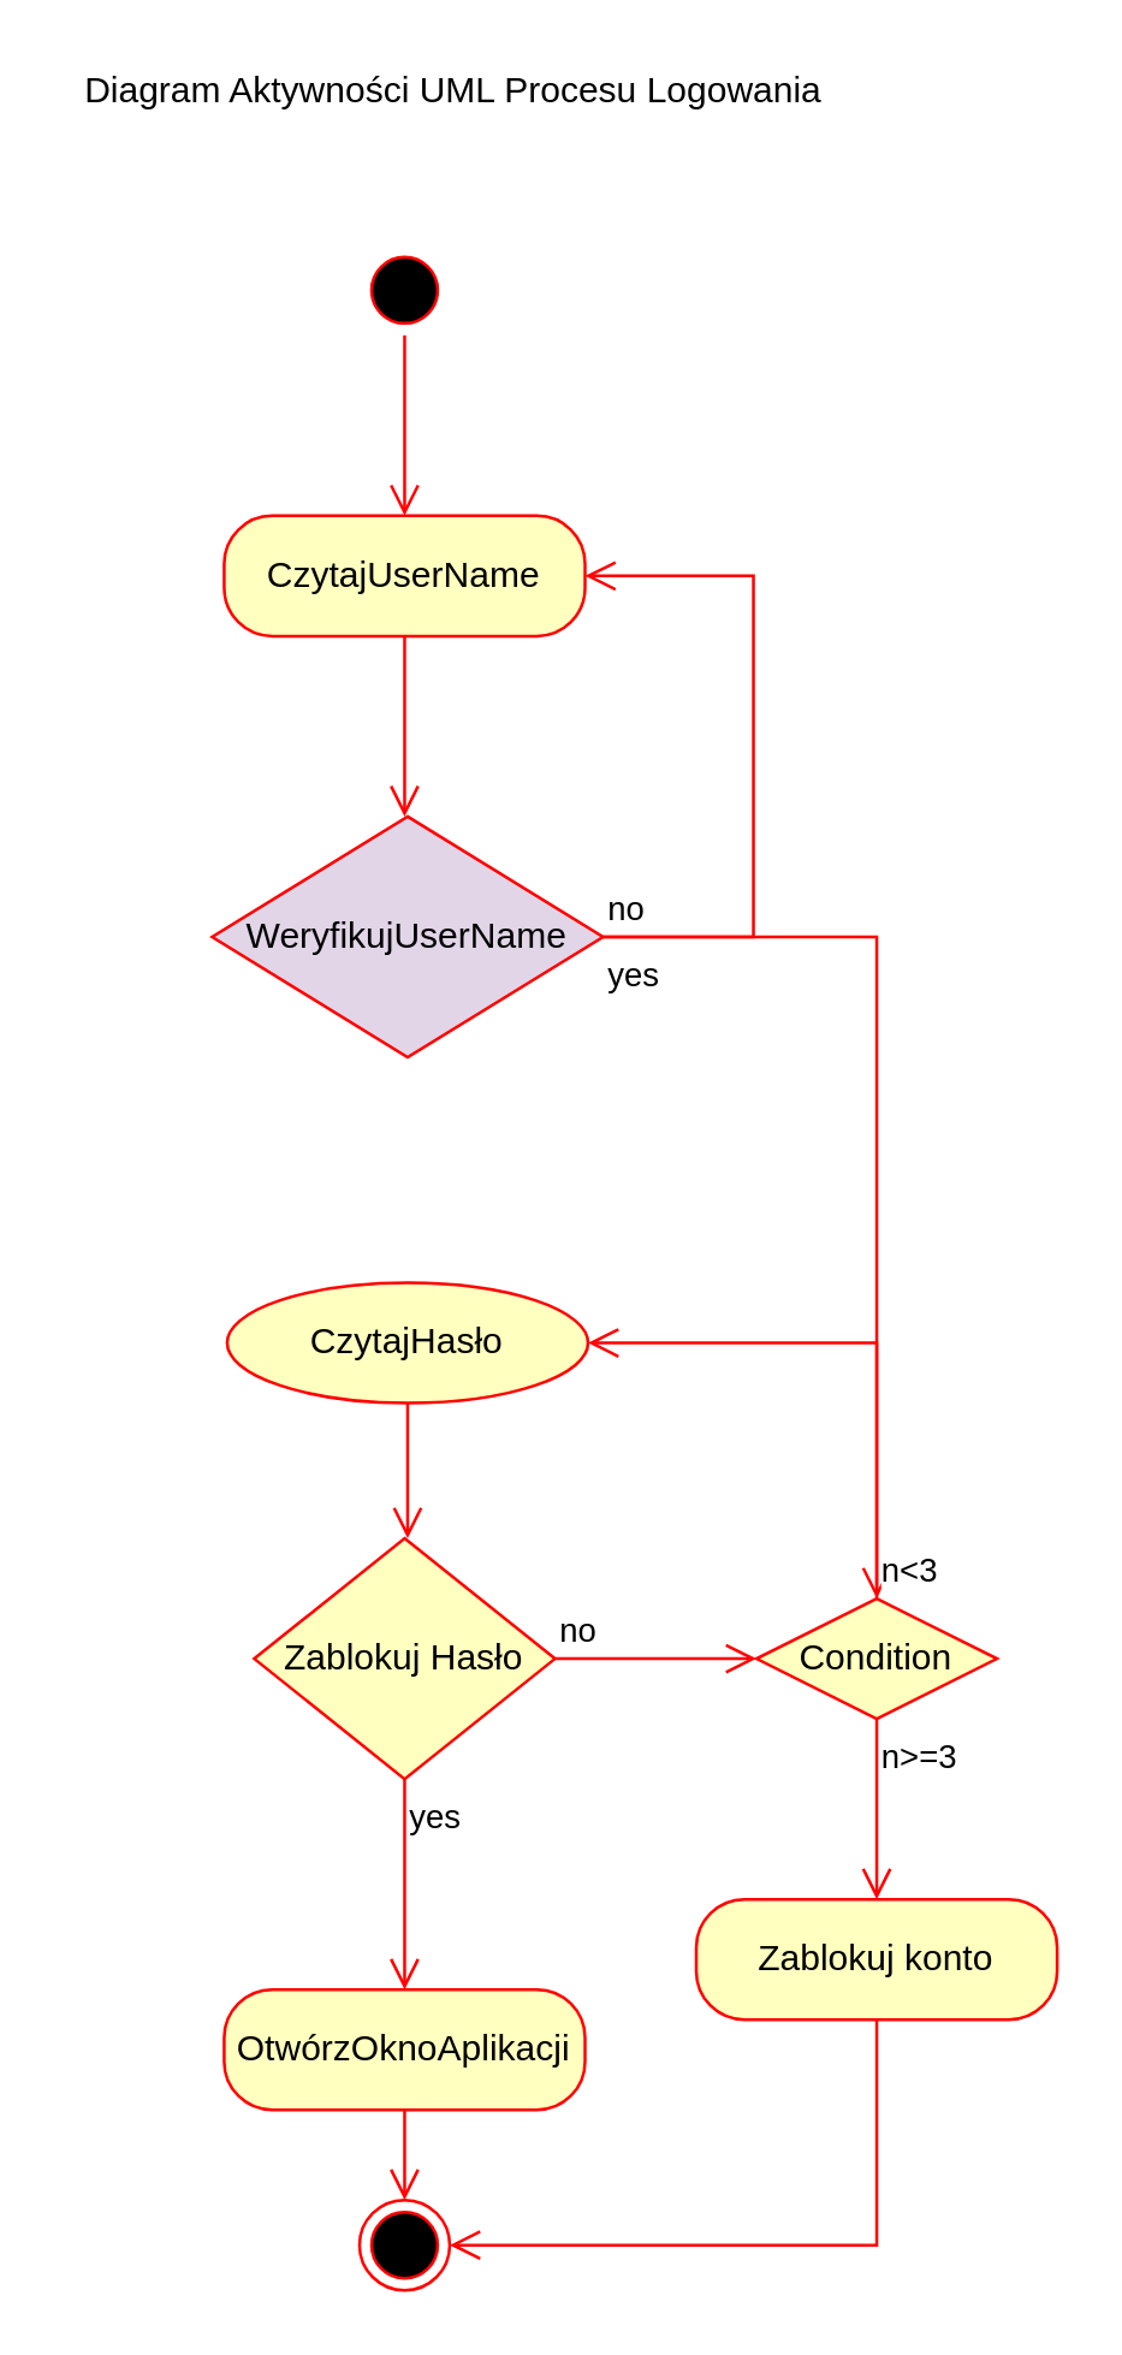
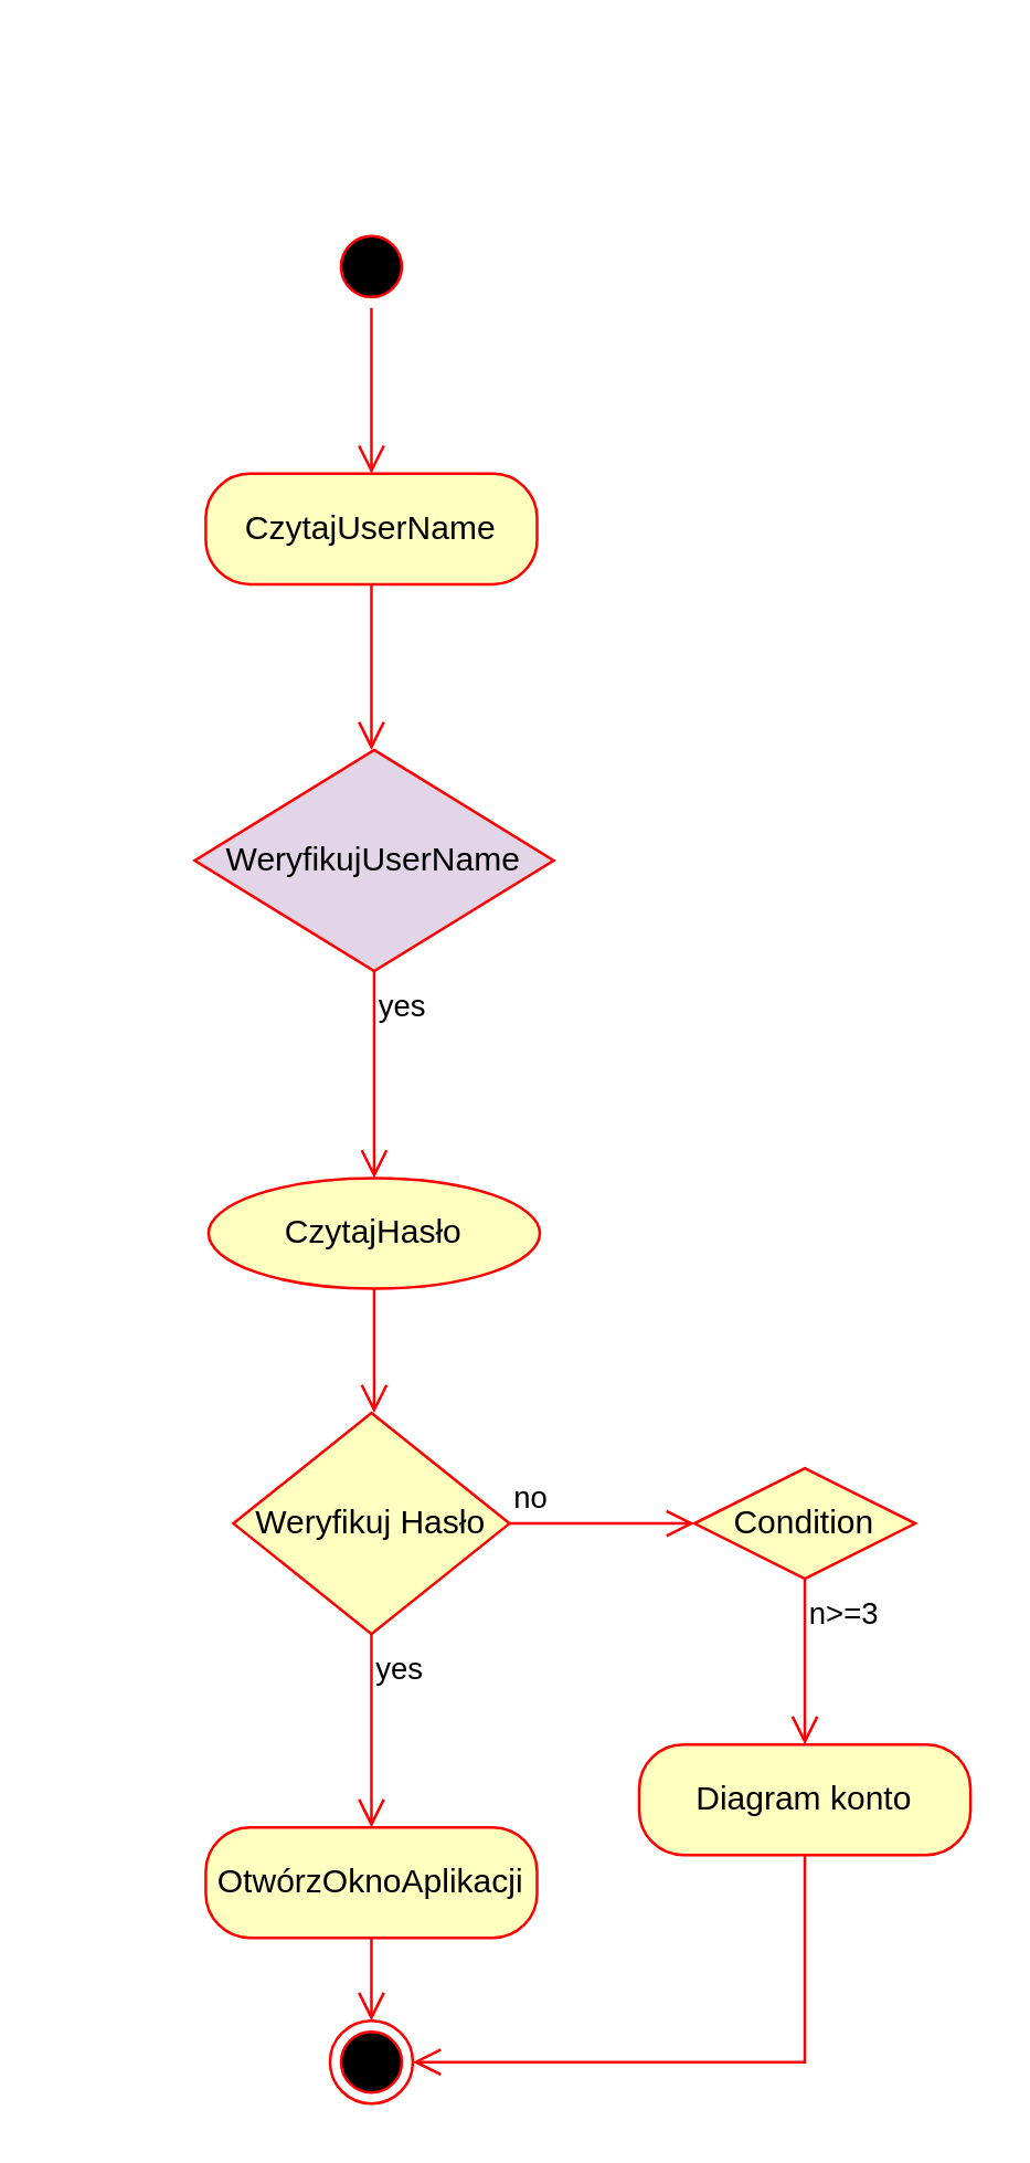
- <mxCell id="22" value="Diagram Aktywności UML Procesu Logowania" style="text;html=1;align=center;verticalAlign=middle;resizable=0;points=[];autosize=1;strokeColor=none;fillColor=none;" vertex="1" parent="1"><mxGeometry x="20" y="20" width="260" height="20" as="geometry" /></mxCell>
- <mxCell id="9" value="no" style="edgeStyle=orthogonalEdgeStyle;html=1;align=left;verticalAlign=bottom;endArrow=open;endSize=8;strokeColor=#ff0000;rounded=0;entryX=1;entryY=0.5;entryDx=0;entryDy=0;exitX=1;exitY=0.5;exitDx=0;exitDy=0;" edge="1" parent="1" source="8" target="4"><mxGeometry x="-1" relative="1" as="geometry"><mxPoint x="260" y="311" as="targetPoint" /><Array as="points"><mxPoint x="250" y="311" /><mxPoint x="250" y="191" /></Array></mxGeometry></mxCell>
- <mxCell id="10" value="yes" style="edgeStyle=orthogonalEdgeStyle;html=1;align=left;verticalAlign=top;endArrow=open;endSize=8;strokeColor=#ff0000;rounded=0;" edge="1" parent="1" source="8" target="17"><mxGeometry x="-1" relative="1" as="geometry"><mxPoint x="135" y="411" as="targetPoint" /></mxGeometry></mxCell>
+ <mxCell id="10" value="yes" style="edgeStyle=orthogonalEdgeStyle;html=1;align=left;verticalAlign=top;endArrow=open;endSize=8;strokeColor=#ff0000;rounded=0;entryX=0.5;entryY=0;entryDx=0;entryDy=0;" edge="1" parent="1" source="8" target="6"><mxGeometry x="-1" relative="1" as="geometry"><mxPoint x="135" y="411" as="targetPoint" /></mxGeometry></mxCell>
- <mxCell id="18" value="n&amp;lt;3" style="edgeStyle=orthogonalEdgeStyle;html=1;align=left;verticalAlign=bottom;endArrow=open;endSize=8;strokeColor=#ff0000;rounded=0;entryX=1;entryY=0.5;entryDx=0;entryDy=0;" edge="1" parent="1" source="17" target="6"><mxGeometry x="-1" relative="1" as="geometry"><mxPoint x="431" y="551" as="targetPoint" /><Array as="points"><mxPoint x="291" y="446" /></Array></mxGeometry></mxCell>
- <mxCell id="11" value="Zablokuj Hasło" style="rhombus;whiteSpace=wrap;html=1;fillColor=#ffffc0;strokeColor=#ff0000;" vertex="1" parent="1"><mxGeometry x="84" y="511" width="100" height="80" as="geometry" /></mxCell>
+ <mxCell id="11" value="Weryfikuj Hasło" style="rhombus;whiteSpace=wrap;html=1;fillColor=#ffffc0;strokeColor=#ff0000;" vertex="1" parent="1"><mxGeometry x="84" y="511" width="100" height="80" as="geometry" /></mxCell>
- <mxCell id="20" value="Zablokuj konto" style="rounded=1;whiteSpace=wrap;html=1;arcSize=40;fontColor=#000000;fillColor=#ffffc0;strokeColor=#ff0000;" vertex="1" parent="1"><mxGeometry x="231" y="631" width="120" height="40" as="geometry" /></mxCell>
+ <mxCell id="20" value="Diagram konto" style="rounded=1;whiteSpace=wrap;html=1;arcSize=40;fontColor=#000000;fillColor=#ffffc0;strokeColor=#ff0000;" vertex="1" parent="1"><mxGeometry x="231" y="631" width="120" height="40" as="geometry" /></mxCell>
